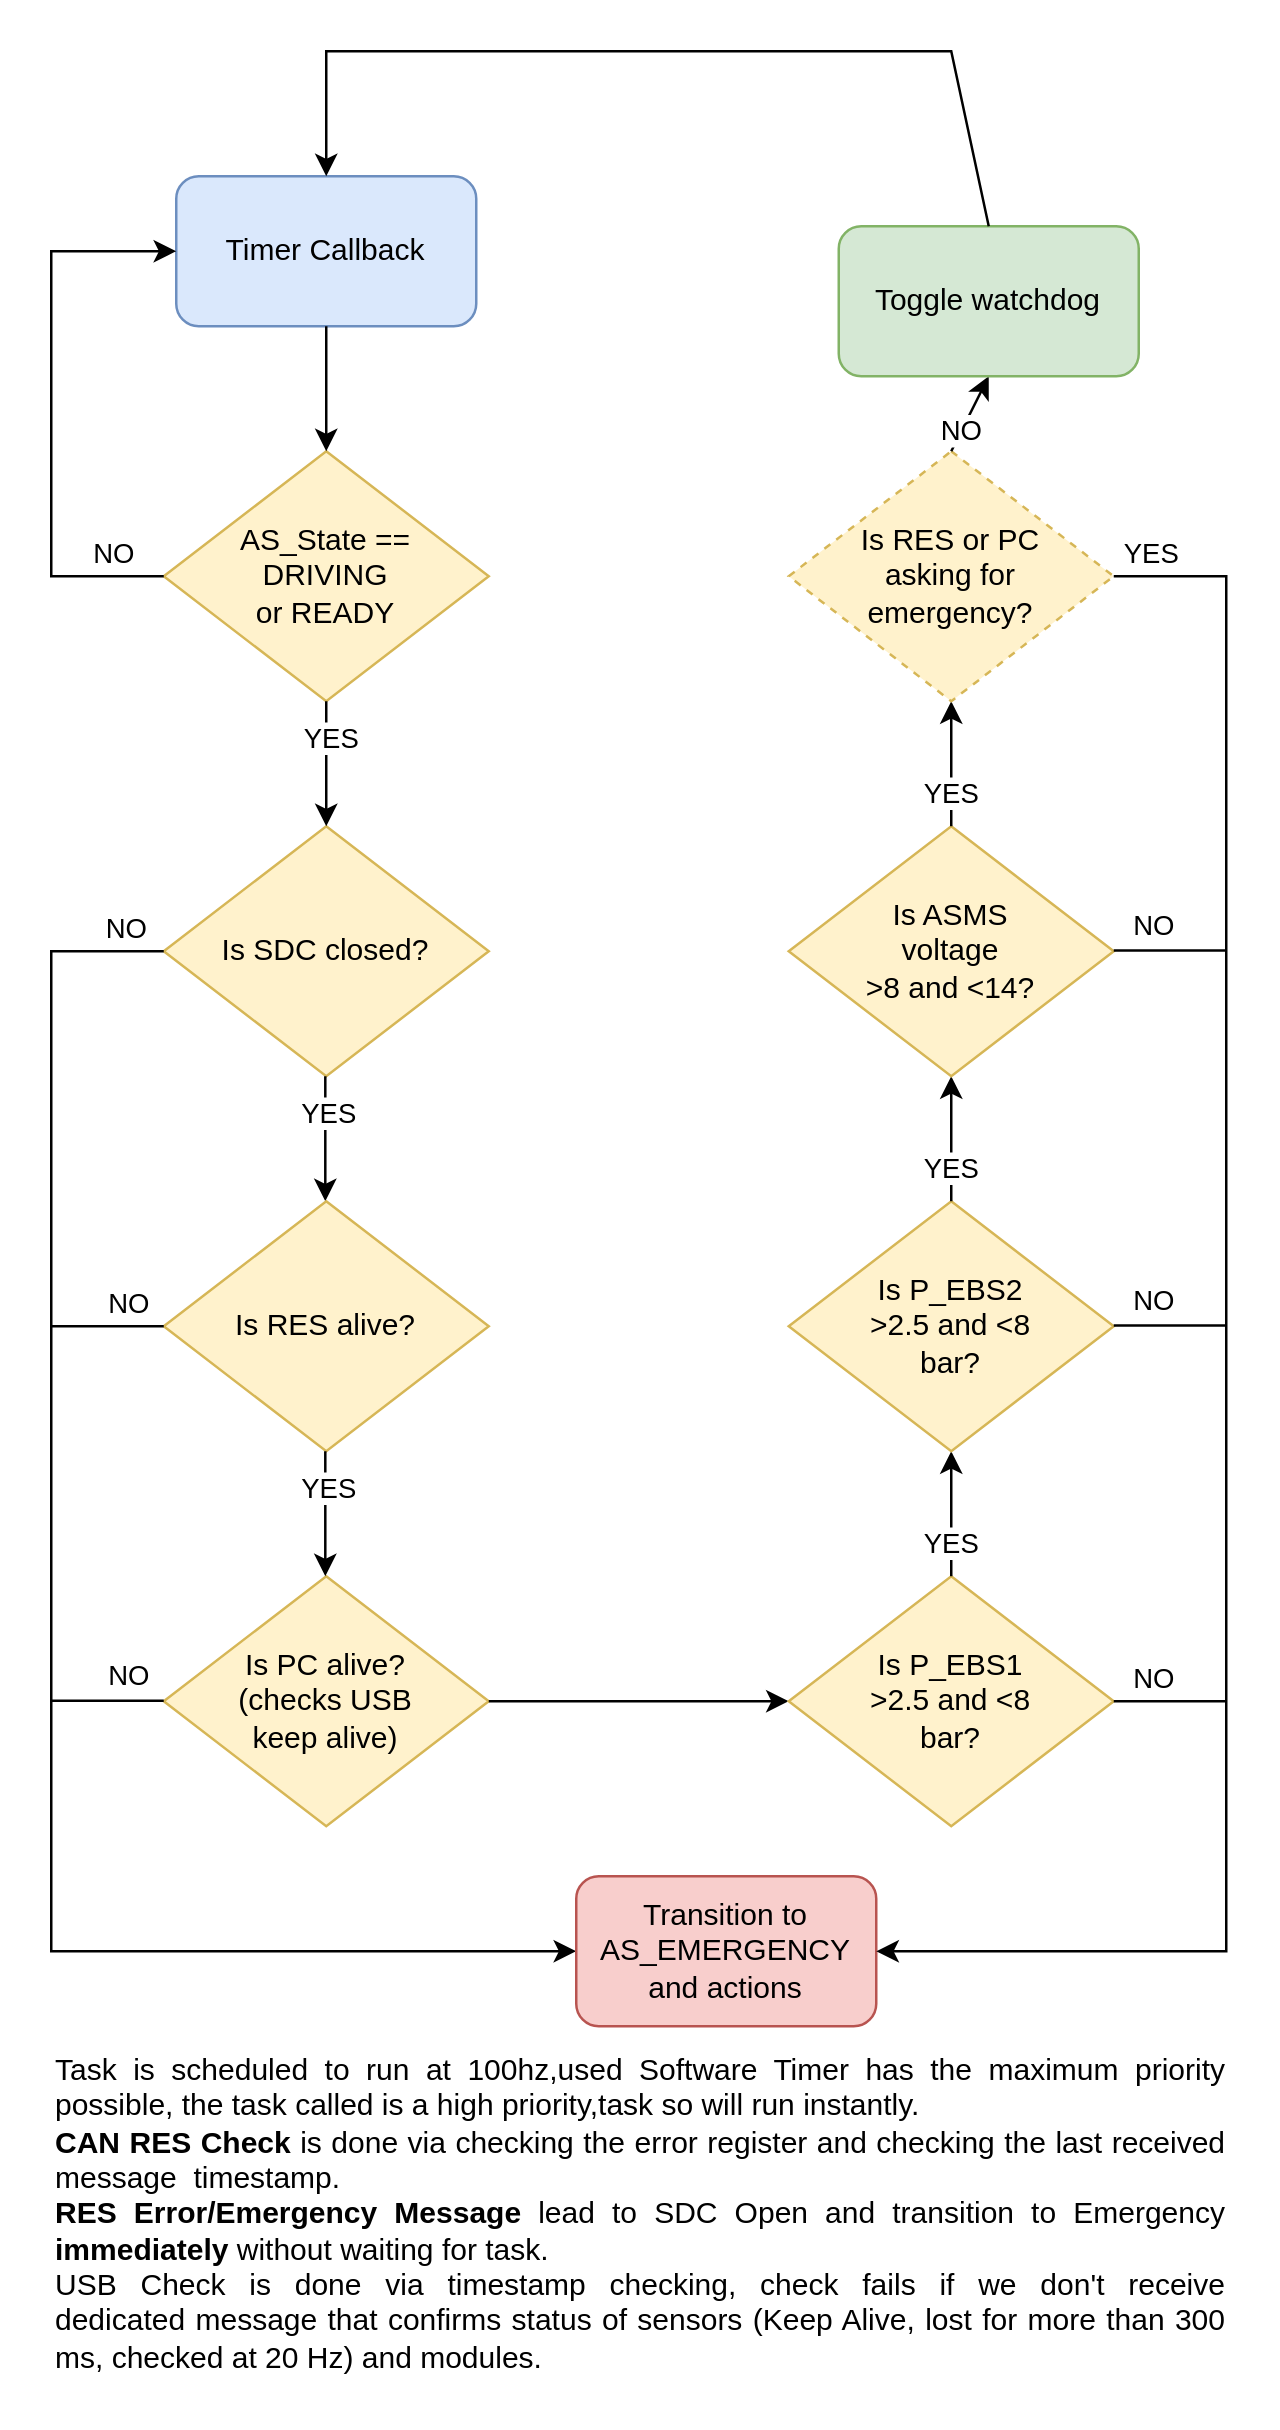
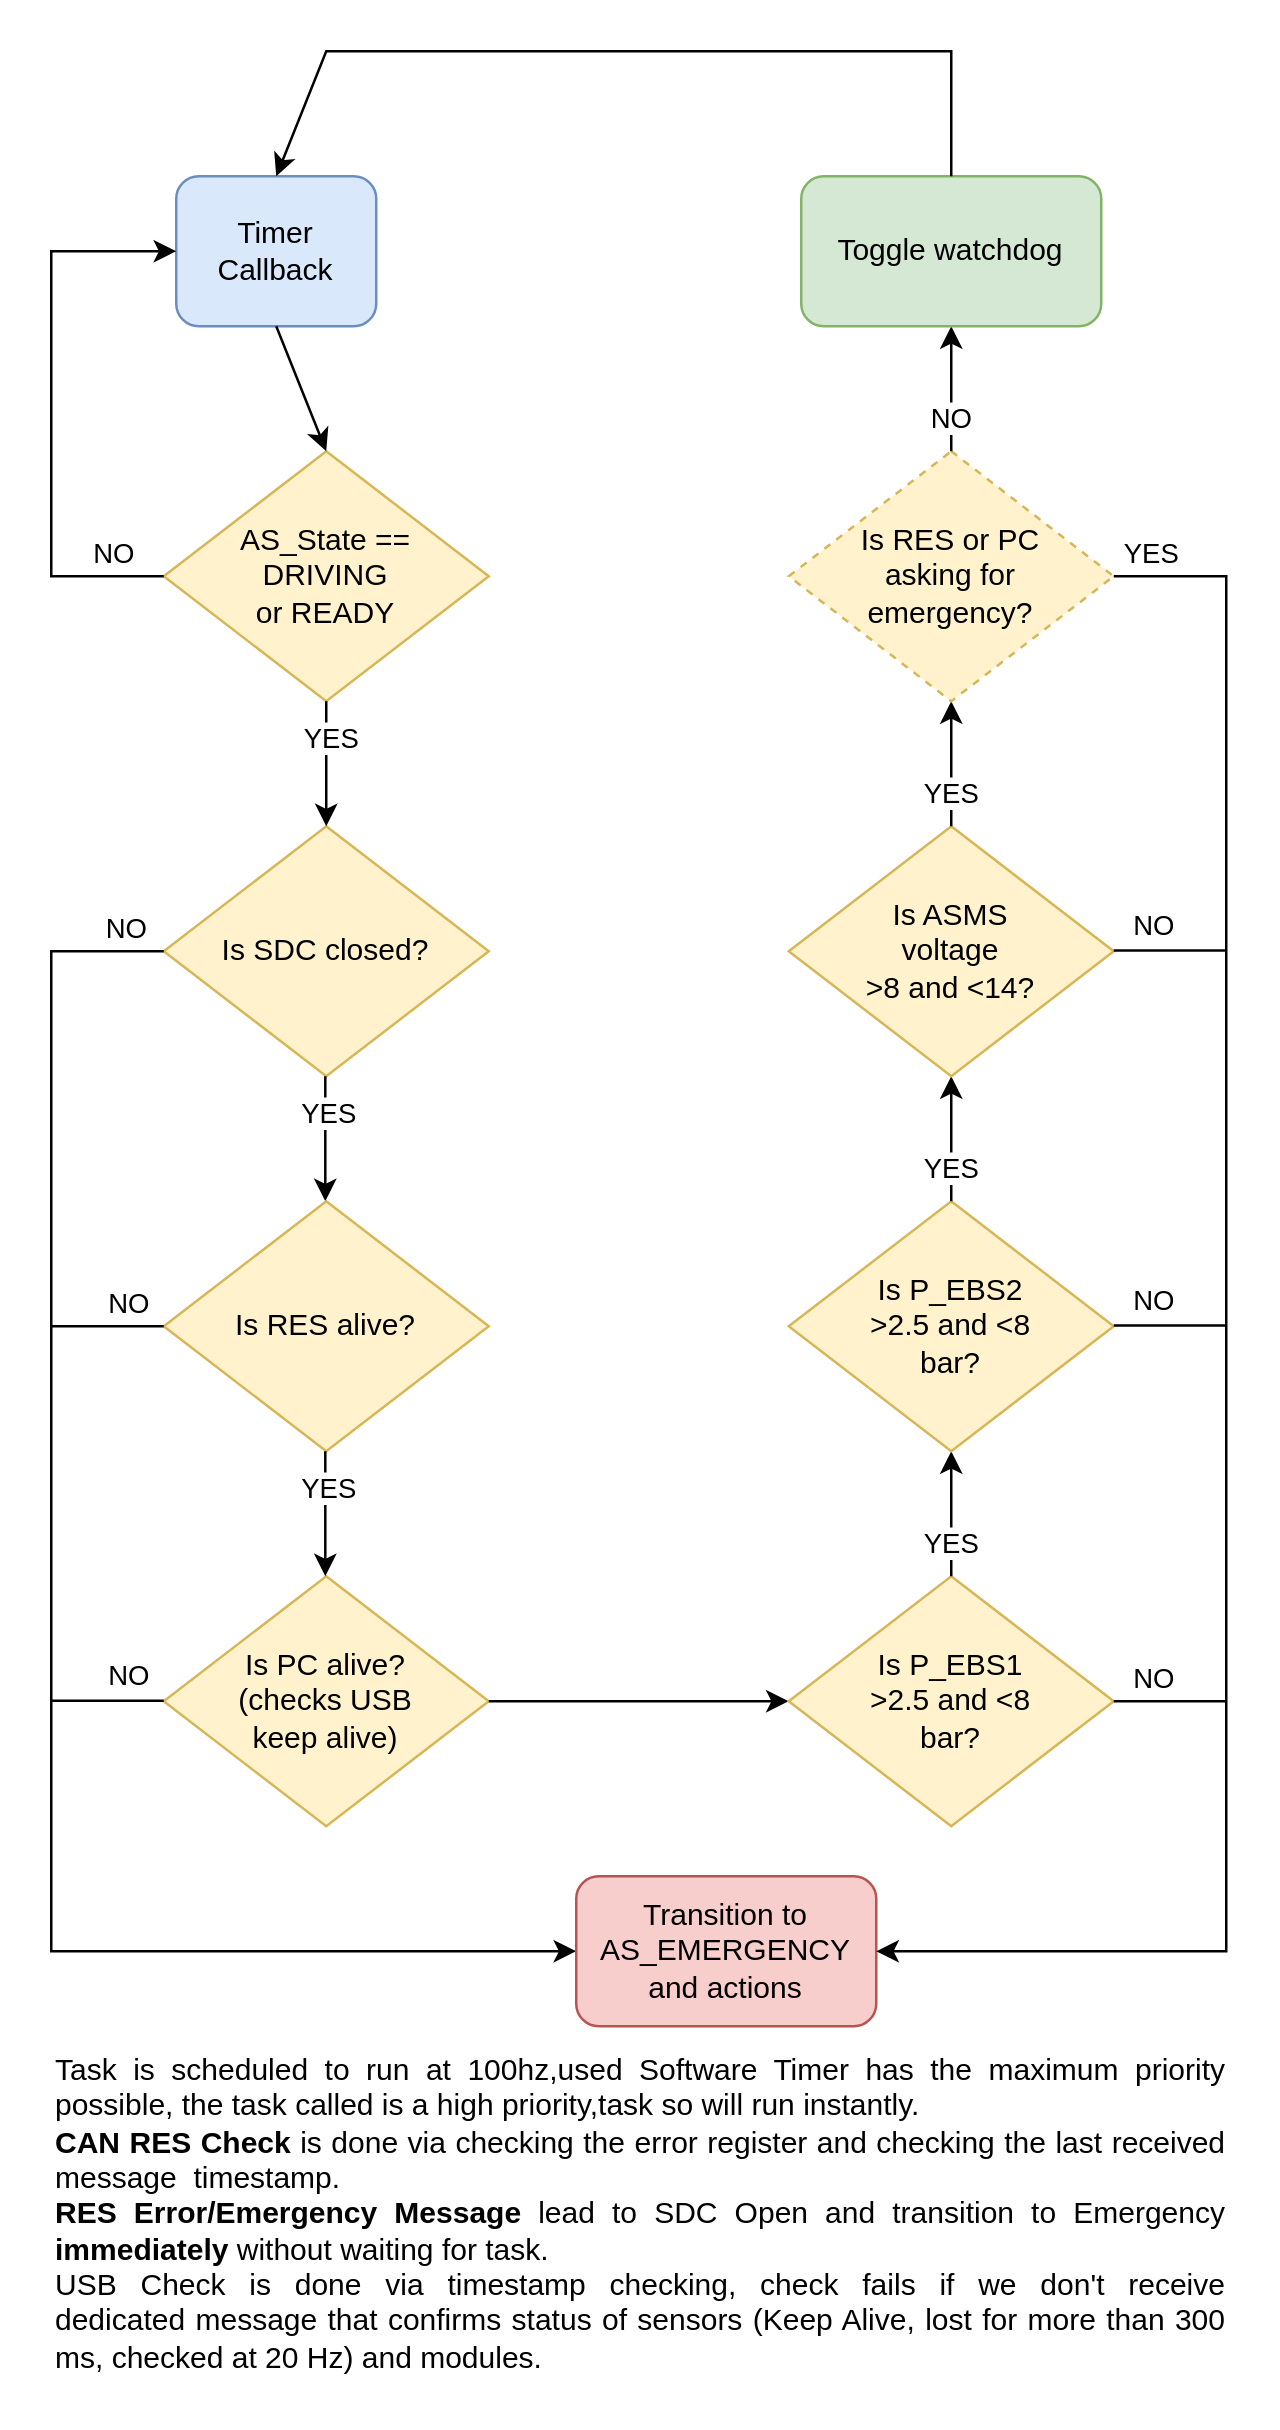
- <mxCell id="3" value="Timer Callback" style="rounded=1;whiteSpace=wrap;html=1;fillColor=#dae8fc;strokeColor=#6c8ebf;" vertex="1" parent="1"><mxGeometry x="70" y="70" width="120" height="60" as="geometry" /></mxCell>
+ <mxCell id="3" value="Timer Callback" style="rounded=1;whiteSpace=wrap;html=1;fillColor=#dae8fc;strokeColor=#6c8ebf;" vertex="1" parent="1"><mxGeometry x="70" y="70" width="80" height="60" as="geometry" /></mxCell>
- <mxCell id="29" value="Toggle watchdog" style="rounded=1;whiteSpace=wrap;html=1;fillColor=#d5e8d4;strokeColor=#82b366;" vertex="1" parent="1"><mxGeometry x="335" y="90" width="120" height="60" as="geometry" /></mxCell>
+ <mxCell id="29" value="Toggle watchdog" style="rounded=1;whiteSpace=wrap;html=1;fillColor=#d5e8d4;strokeColor=#82b366;" vertex="1" parent="1"><mxGeometry x="320" y="70" width="120" height="60" as="geometry" /></mxCell>
